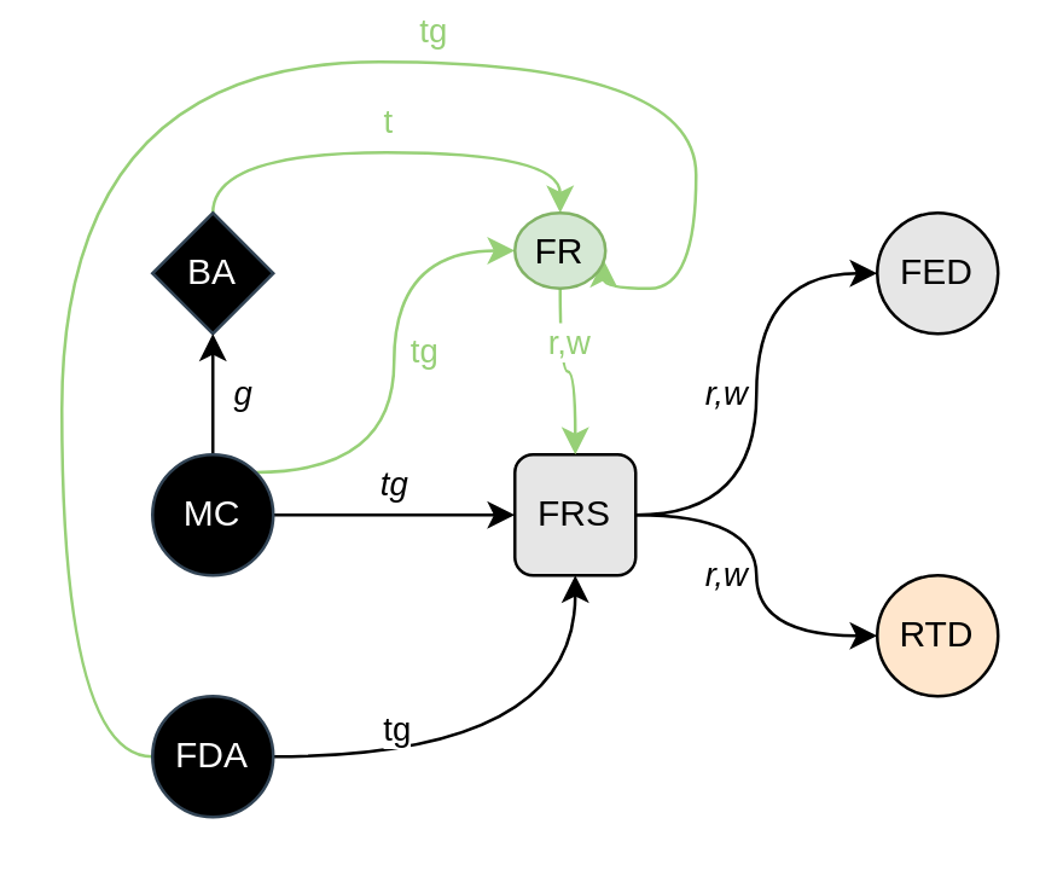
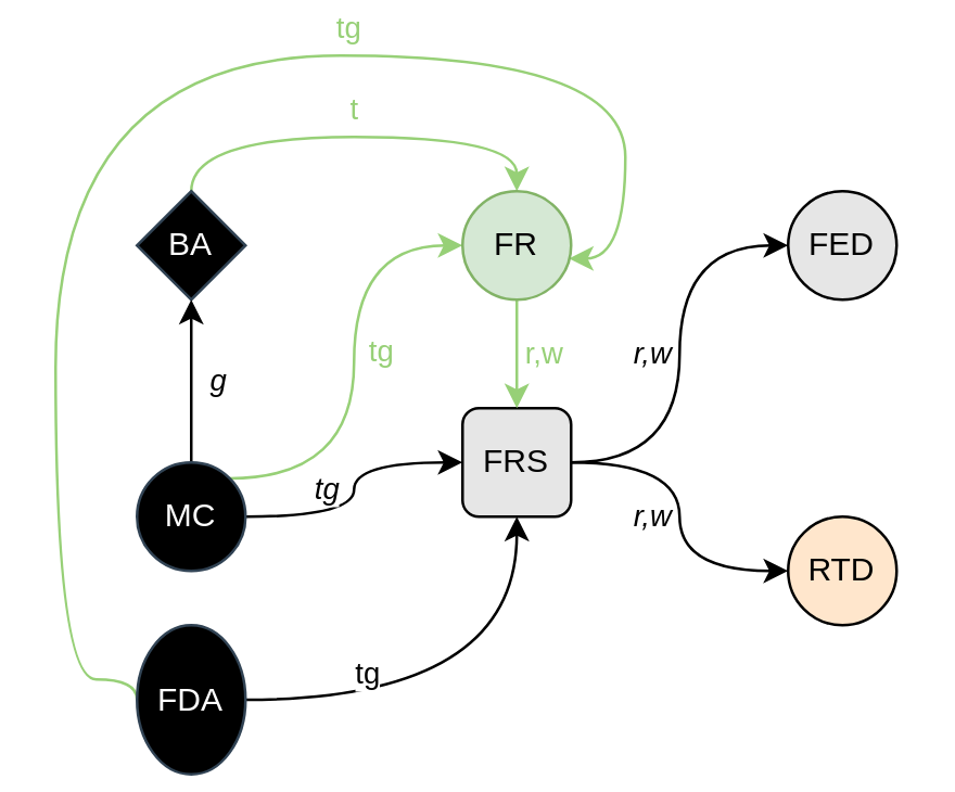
- <mxCell id="18" value="FR" style="ellipse;whiteSpace=wrap;html=1;aspect=fixed;fillColor=#d5e8d4;strokeColor=#82b366;" parent="1" vertex="1"><mxGeometry x="170" y="70" width="30" height="25" as="geometry" /></mxCell>
+ <mxCell id="18" value="FR" style="ellipse;whiteSpace=wrap;html=1;aspect=fixed;fillColor=#d5e8d4;strokeColor=#82b366;" parent="1" vertex="1"><mxGeometry x="170" y="70" width="40" height="40" as="geometry" /></mxCell>
- <mxCell id="7" value="MC" style="ellipse;whiteSpace=wrap;html=1;aspect=fixed;fillColor=#000000;strokeColor=#314354;fontColor=#ffffff;" parent="1" vertex="1"><mxGeometry x="50" y="150" width="40" height="40" as="geometry" /></mxCell>
+ <mxCell id="7" value="MC" style="ellipse;whiteSpace=wrap;html=1;aspect=fixed;fillColor=#000000;strokeColor=#314354;fontColor=#ffffff;" parent="1" vertex="1"><mxGeometry x="50" y="170" width="40" height="40" as="geometry" /></mxCell>
- <mxCell id="11" value="FDA" style="ellipse;whiteSpace=wrap;html=1;aspect=fixed;fillColor=#000000;strokeColor=#314354;fontColor=#ffffff;" parent="1" vertex="1"><mxGeometry x="50" y="230" width="40" height="40" as="geometry" /></mxCell>
+ <mxCell id="11" value="FDA" style="ellipse;whiteSpace=wrap;html=1;aspect=fixed;fillColor=#000000;strokeColor=#314354;fontColor=#ffffff;" parent="1" vertex="1"><mxGeometry x="50" y="230" width="40" height="55" as="geometry" /></mxCell>
